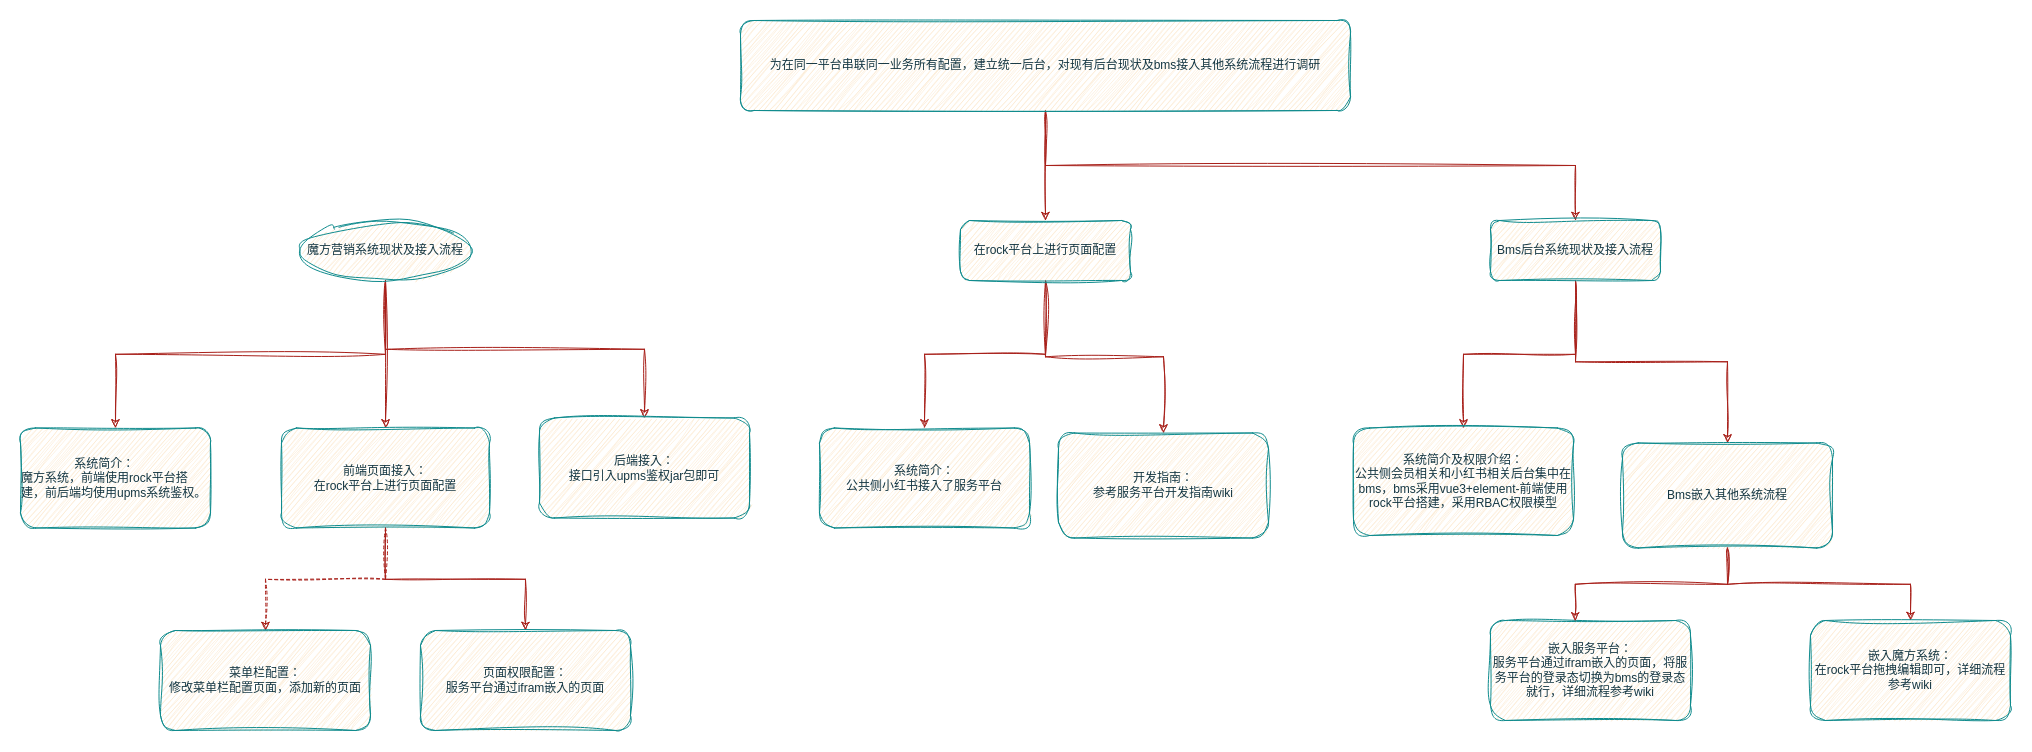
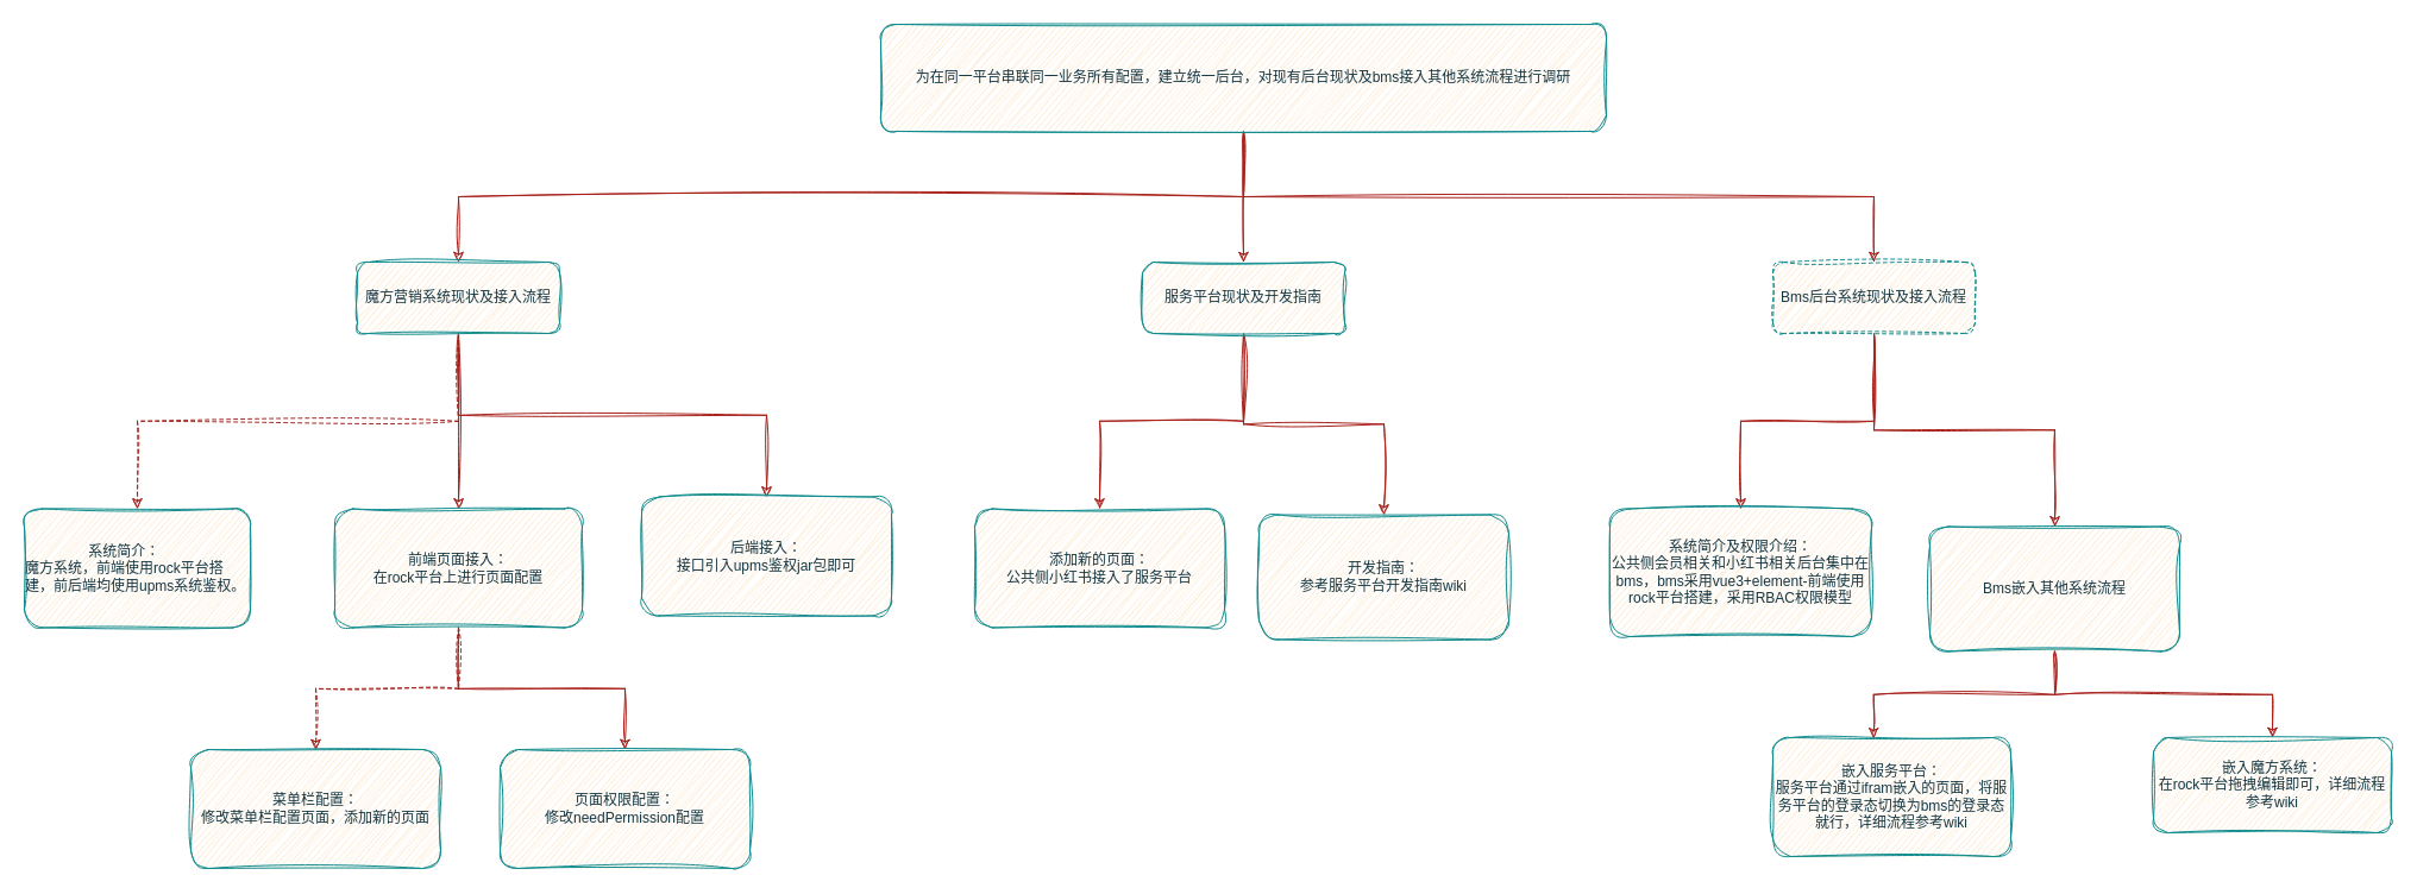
+ <mxCell id="3" style="edgeStyle=orthogonalEdgeStyle;rounded=0;orthogonalLoop=1;jettySize=auto;html=1;exitX=0.5;exitY=1;exitDx=0;exitDy=0;entryX=0.5;entryY=0;entryDx=0;entryDy=0;sketch=1;curveFitting=1;jiggle=2;labelBackgroundColor=none;strokeColor=#A8201A;fontColor=default;" edge="1" parent="1" source="5" target="9"><mxGeometry relative="1" as="geometry" /></mxCell>
- <mxCell id="9" value="魔方营销系统现状及接入流程" style="ellipse;whiteSpace=wrap;html=1;sketch=1;curveFitting=1;jiggle=2;labelBackgroundColor=none;fillColor=#FAE5C7;strokeColor=#0F8B8D;fontColor=#143642;" vertex="1" parent="1"><mxGeometry x="300" y="220" width="170" height="60" as="geometry" /></mxCell>
+ <mxCell id="9" value="魔方营销系统现状及接入流程" style="rounded=1;whiteSpace=wrap;html=1;sketch=1;curveFitting=1;jiggle=2;labelBackgroundColor=none;fillColor=#FAE5C7;strokeColor=#0F8B8D;fontColor=#143642;" vertex="1" parent="1"><mxGeometry x="300" y="220" width="170" height="60" as="geometry" /></mxCell>
- <mxCell id="12" value="在rock平台上进行页面配置" style="rounded=1;whiteSpace=wrap;html=1;sketch=1;curveFitting=1;jiggle=2;labelBackgroundColor=none;fillColor=#FAE5C7;strokeColor=#0F8B8D;fontColor=#143642;" vertex="1" parent="1"><mxGeometry x="960" y="220" width="170" height="60" as="geometry" /></mxCell>
+ <mxCell id="12" value="服务平台现状及开发指南" style="rounded=1;whiteSpace=wrap;html=1;sketch=1;curveFitting=1;jiggle=2;labelBackgroundColor=none;fillColor=#FAE5C7;strokeColor=#0F8B8D;fontColor=#143642;" vertex="1" parent="1"><mxGeometry x="960" y="220" width="170" height="60" as="geometry" /></mxCell>
- <mxCell id="15" value="Bms后台系统现状及接入流程" style="rounded=1;whiteSpace=wrap;html=1;sketch=1;curveFitting=1;jiggle=2;labelBackgroundColor=none;fillColor=#FAE5C7;strokeColor=#0F8B8D;fontColor=#143642;" vertex="1" parent="1"><mxGeometry x="1490" y="220" width="170" height="60" as="geometry" /></mxCell>
+ <mxCell id="15" value="Bms后台系统现状及接入流程" style="rounded=1;whiteSpace=wrap;html=1;sketch=1;curveFitting=1;jiggle=2;labelBackgroundColor=none;fillColor=#FAE5C7;strokeColor=#0F8B8D;fontColor=#143642;dashed=1;" vertex="1" parent="1"><mxGeometry x="1490" y="220" width="170" height="60" as="geometry" /></mxCell>
- <mxCell id="7" style="edgeStyle=orthogonalEdgeStyle;rounded=0;orthogonalLoop=1;jettySize=auto;html=1;exitX=0.5;exitY=1;exitDx=0;exitDy=0;entryX=0.5;entryY=0;entryDx=0;entryDy=0;sketch=1;curveFitting=1;jiggle=2;labelBackgroundColor=none;strokeColor=#A8201A;fontColor=default;" edge="1" parent="1" source="9" target="16"><mxGeometry relative="1" as="geometry" /></mxCell>
+ <mxCell id="7" style="edgeStyle=orthogonalEdgeStyle;rounded=0;orthogonalLoop=1;jettySize=auto;html=1;exitX=0.5;exitY=1;exitDx=0;exitDy=0;entryX=0.5;entryY=0;entryDx=0;entryDy=0;sketch=1;curveFitting=1;jiggle=2;labelBackgroundColor=none;strokeColor=#A8201A;fontColor=default;dashed=1;" edge="1" parent="1" source="9" target="16"><mxGeometry relative="1" as="geometry" /></mxCell>
- <mxCell id="21" value="&lt;div&gt;&lt;div&gt;系统简介：&lt;/div&gt;&lt;div&gt;公共侧小红书接入了服务平台&lt;/div&gt;&lt;/div&gt;" style="rounded=1;whiteSpace=wrap;html=1;sketch=1;curveFitting=1;jiggle=2;labelBackgroundColor=none;fillColor=#FAE5C7;strokeColor=#0F8B8D;fontColor=#143642;" vertex="1" parent="1"><mxGeometry x="819" y="427.5" width="210" height="100" as="geometry" /></mxCell>
+ <mxCell id="21" value="&lt;div&gt;&lt;div&gt;添加新的页面：&lt;/div&gt;&lt;div&gt;公共侧小红书接入了服务平台&lt;/div&gt;&lt;/div&gt;" style="rounded=1;whiteSpace=wrap;html=1;sketch=1;curveFitting=1;jiggle=2;labelBackgroundColor=none;fillColor=#FAE5C7;strokeColor=#0F8B8D;fontColor=#143642;" vertex="1" parent="1"><mxGeometry x="819" y="427.5" width="210" height="100" as="geometry" /></mxCell>
- <mxCell id="29" value="嵌入魔方系统：&lt;div&gt;在rock平台拖拽编辑即可，详细流程参考wiki&lt;/div&gt;" style="rounded=1;whiteSpace=wrap;html=1;sketch=1;curveFitting=1;jiggle=2;labelBackgroundColor=none;fillColor=#FAE5C7;strokeColor=#0F8B8D;fontColor=#143642;" vertex="1" parent="1"><mxGeometry x="1810" y="620" width="200" height="100" as="geometry" /></mxCell>
+ <mxCell id="29" value="嵌入魔方系统：&lt;div&gt;在rock平台拖拽编辑即可，详细流程参考wiki&lt;/div&gt;" style="rounded=1;whiteSpace=wrap;html=1;sketch=1;curveFitting=1;jiggle=2;labelBackgroundColor=none;fillColor=#FAE5C7;strokeColor=#0F8B8D;fontColor=#143642;" vertex="1" parent="1"><mxGeometry x="1810" y="620" width="200" height="80" as="geometry" /></mxCell>
- <mxCell id="27" value="页面权限配置：&lt;div&gt;服务平台通过ifram嵌入的页面&lt;/div&gt;" style="rounded=1;whiteSpace=wrap;html=1;sketch=1;curveFitting=1;jiggle=2;labelBackgroundColor=none;fillColor=#FAE5C7;strokeColor=#0F8B8D;fontColor=#143642;" vertex="1" parent="1"><mxGeometry x="420" y="630" width="210" height="100" as="geometry" /></mxCell>
+ <mxCell id="27" value="页面权限配置：&lt;div&gt;修改needPermission配置&lt;/div&gt;" style="rounded=1;whiteSpace=wrap;html=1;sketch=1;curveFitting=1;jiggle=2;labelBackgroundColor=none;fillColor=#FAE5C7;strokeColor=#0F8B8D;fontColor=#143642;" vertex="1" parent="1"><mxGeometry x="420" y="630" width="210" height="100" as="geometry" /></mxCell>
